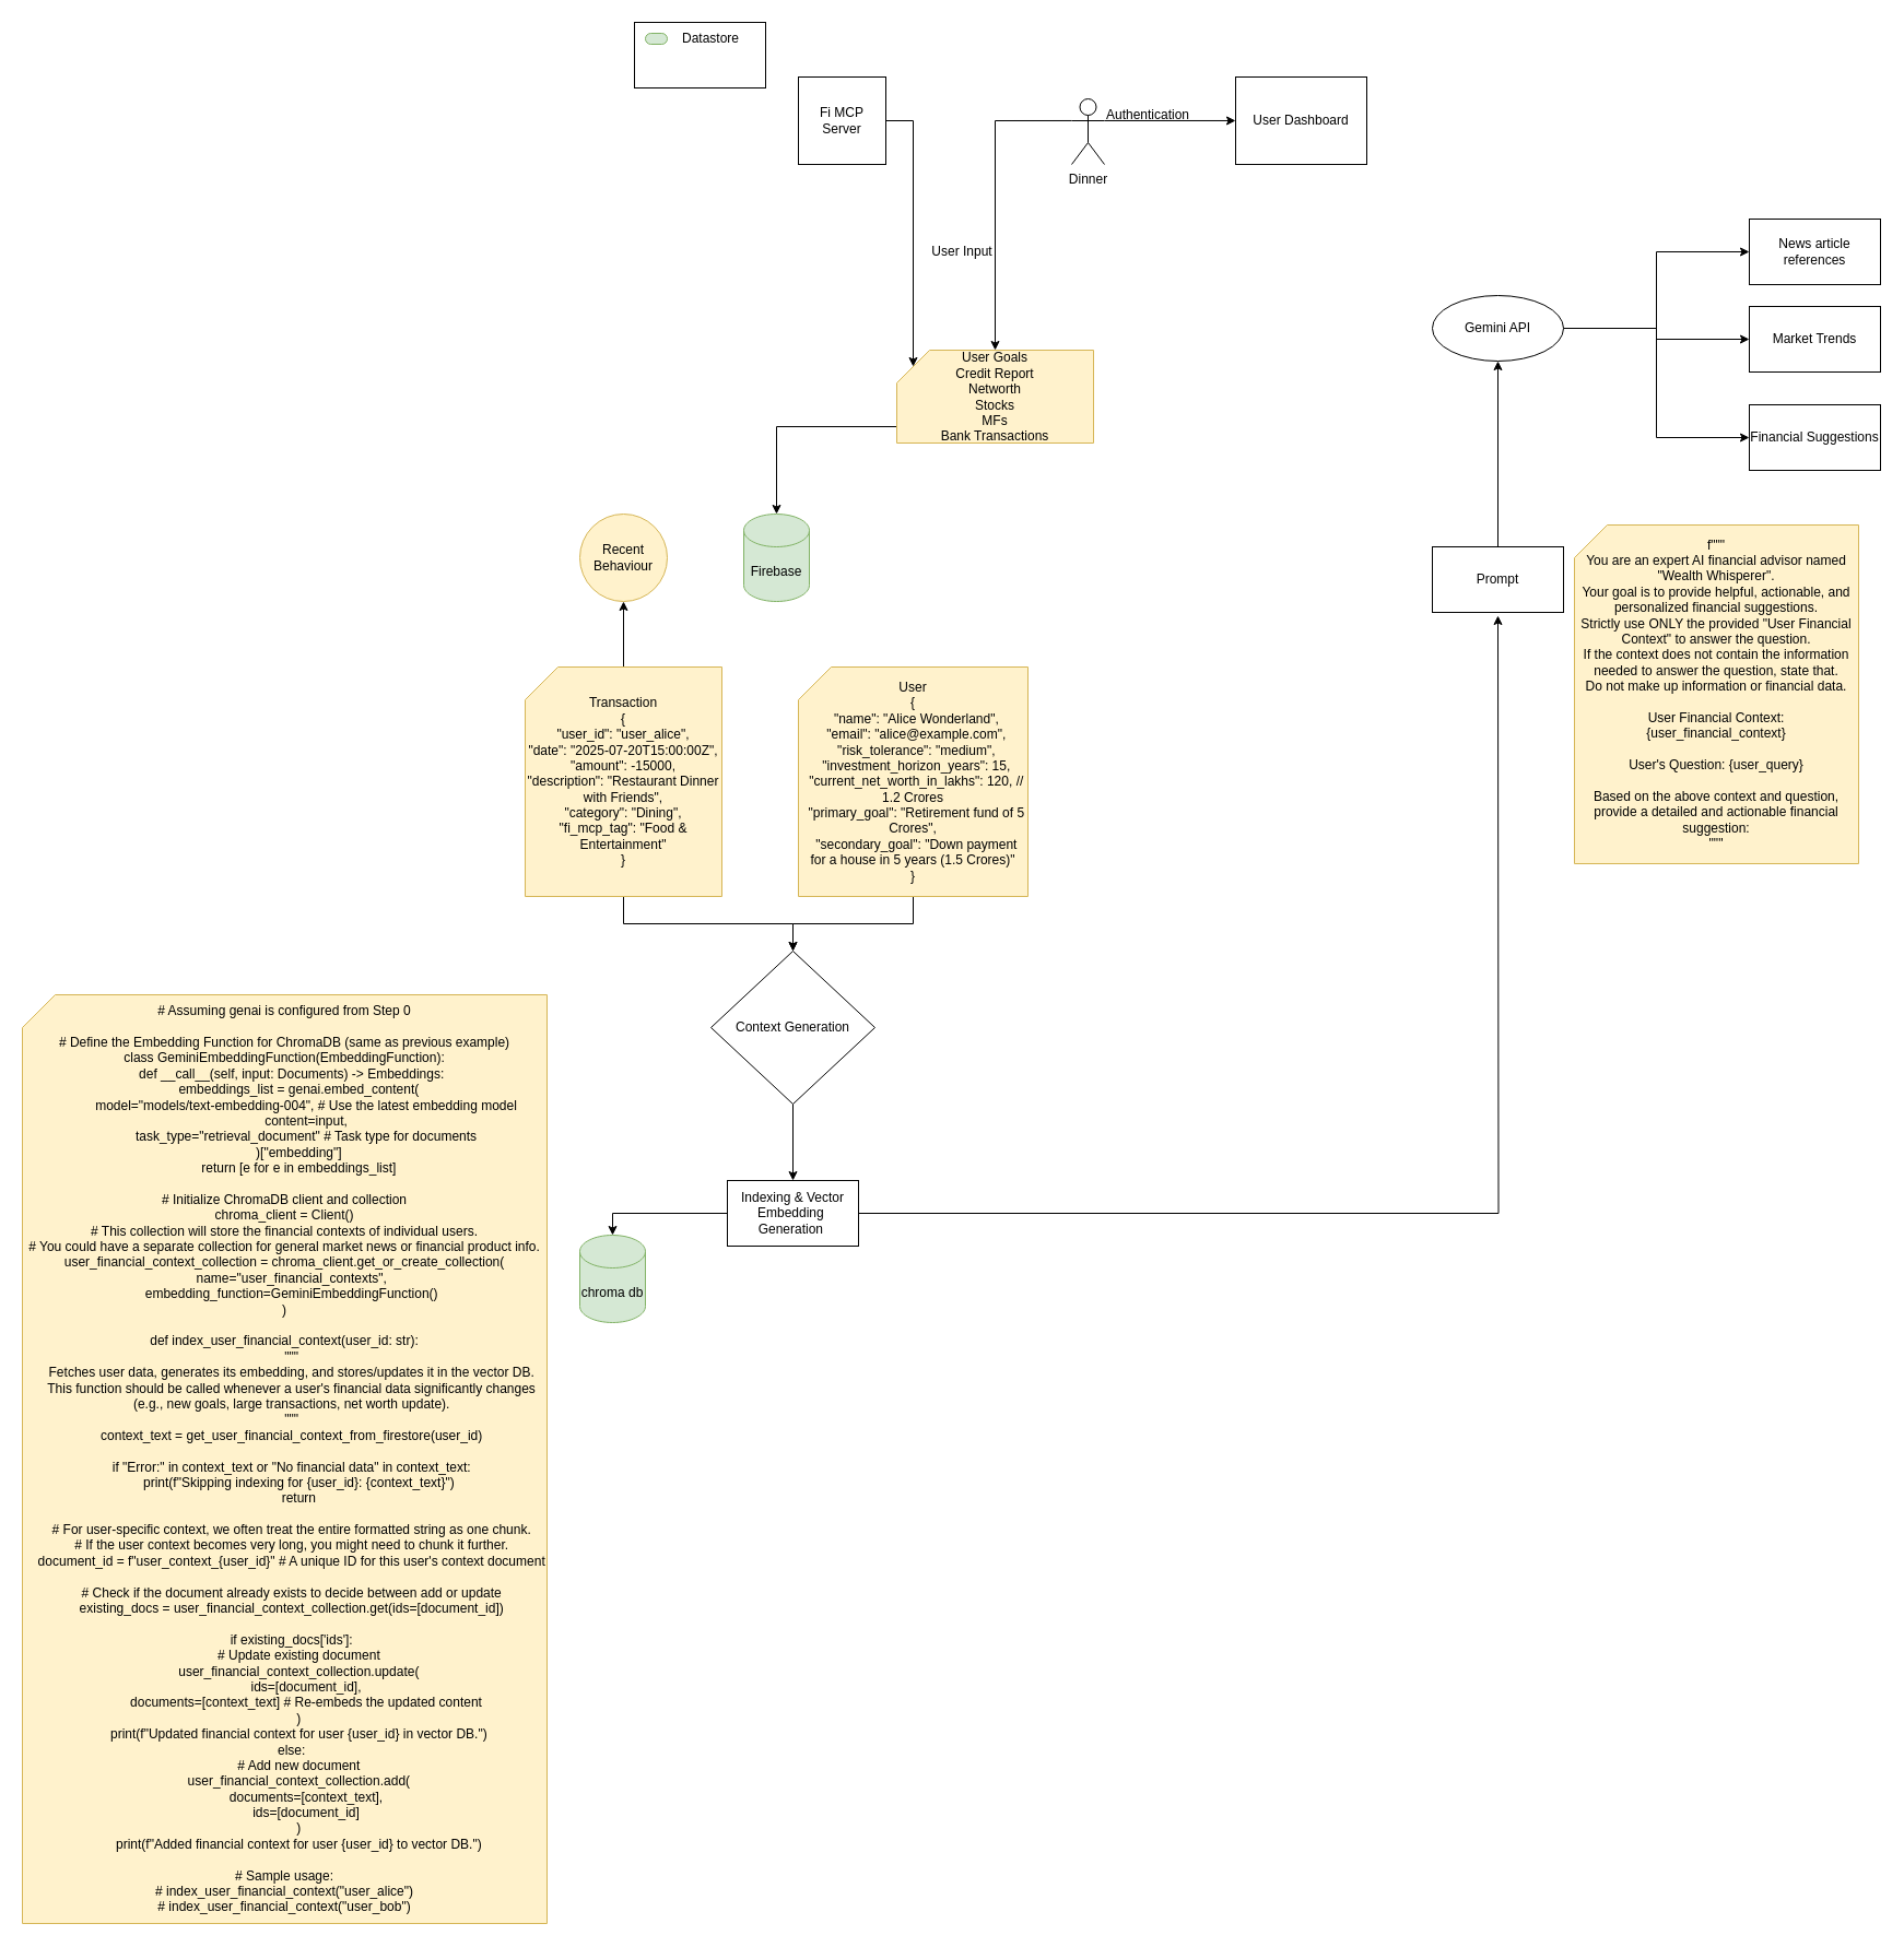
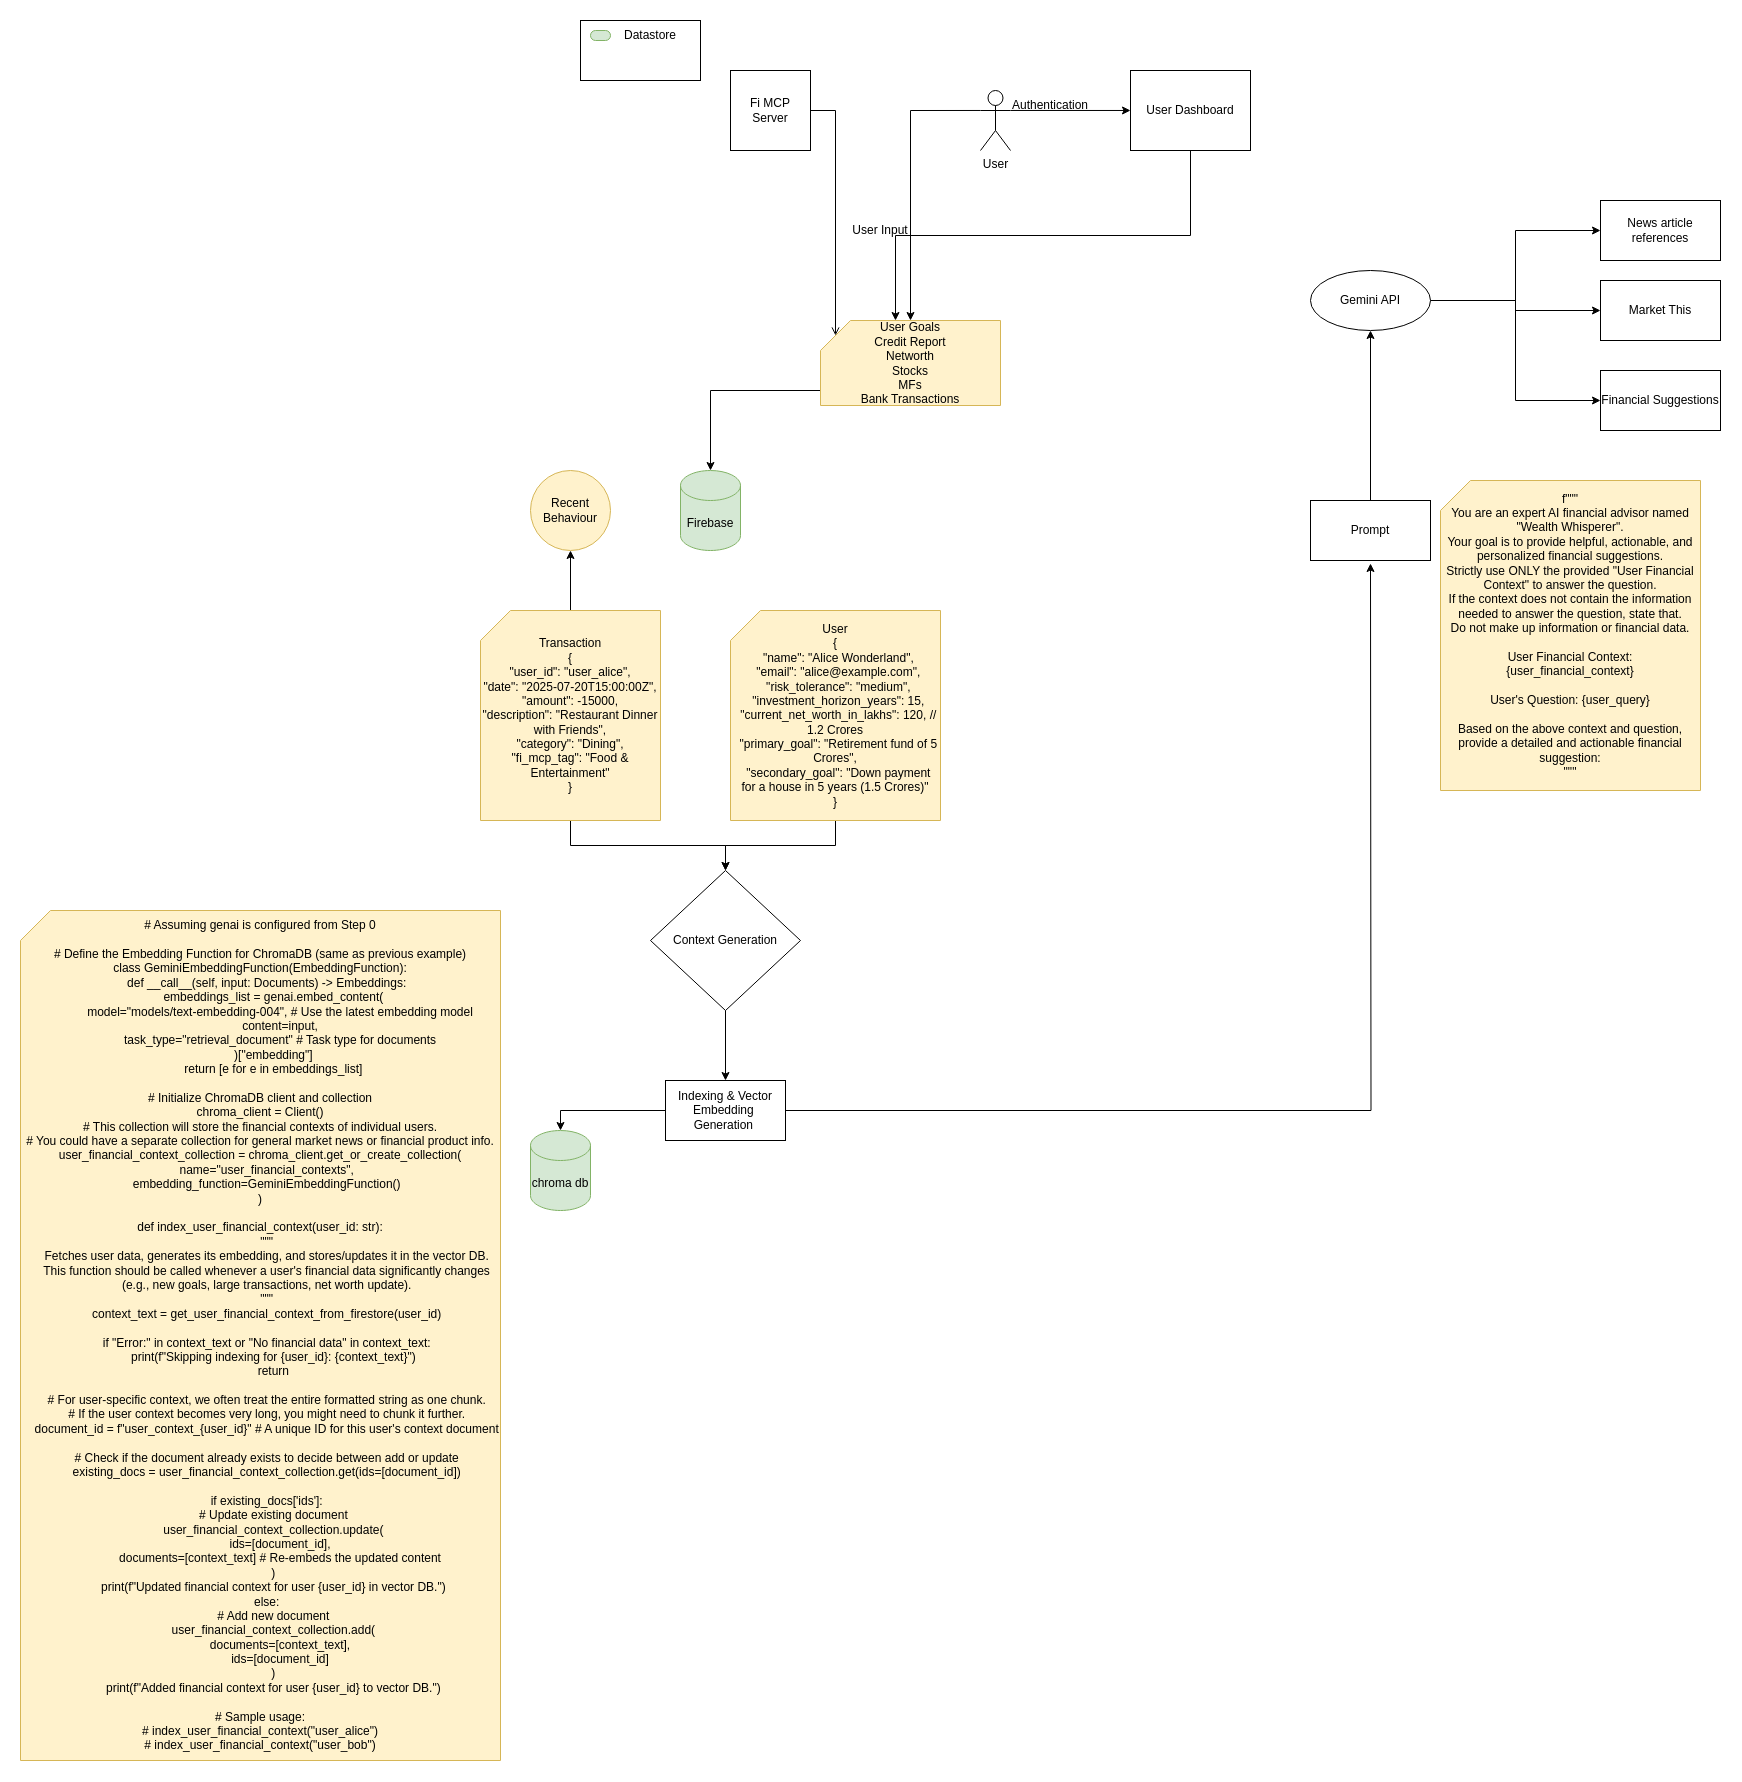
- <mxCell id="13" value="Dinner" style="shape=umlActor;verticalLabelPosition=bottom;verticalAlign=top;html=1;outlineConnect=0;" vertex="1" parent="1"><mxGeometry x="980" y="90" width="30" height="60" as="geometry" /></mxCell>
+ <mxCell id="13" value="User" style="shape=umlActor;verticalLabelPosition=bottom;verticalAlign=top;html=1;outlineConnect=0;" vertex="1" parent="1"><mxGeometry x="980" y="90" width="30" height="60" as="geometry" /></mxCell>
+ <mxCell id="16" style="edgeStyle=orthogonalEdgeStyle;rounded=0;orthogonalLoop=1;jettySize=auto;html=1;exitX=0.5;exitY=1;exitDx=0;exitDy=0;entryX=0;entryY=0;entryDx=75;entryDy=0;entryPerimeter=0;" edge="1" parent="1" source="11" target="15"><mxGeometry relative="1" as="geometry" /></mxCell>
- <mxCell id="9" value="Market Trends" style="rounded=0;whiteSpace=wrap;html=1;" vertex="1" parent="1"><mxGeometry x="1600" y="280" width="120" height="60" as="geometry" /></mxCell>
+ <mxCell id="9" value="Market This" style="rounded=0;whiteSpace=wrap;html=1;" vertex="1" parent="1"><mxGeometry x="1600" y="280" width="120" height="60" as="geometry" /></mxCell>
- <mxCell id="19" style="edgeStyle=orthogonalEdgeStyle;rounded=0;orthogonalLoop=1;jettySize=auto;html=1;exitX=1;exitY=0.5;exitDx=0;exitDy=0;entryX=0;entryY=0;entryDx=15;entryDy=15;entryPerimeter=0;" edge="1" parent="1" source="2" target="15"><mxGeometry relative="1" as="geometry" /></mxCell>
+ <mxCell id="19" style="edgeStyle=orthogonalEdgeStyle;rounded=0;orthogonalLoop=1;jettySize=auto;html=1;exitX=1;exitY=0.5;exitDx=0;exitDy=0;entryX=0;entryY=0;entryDx=15;entryDy=15;entryPerimeter=0;endArrow=open;" edge="1" parent="1" source="2" target="15"><mxGeometry relative="1" as="geometry" /></mxCell>
